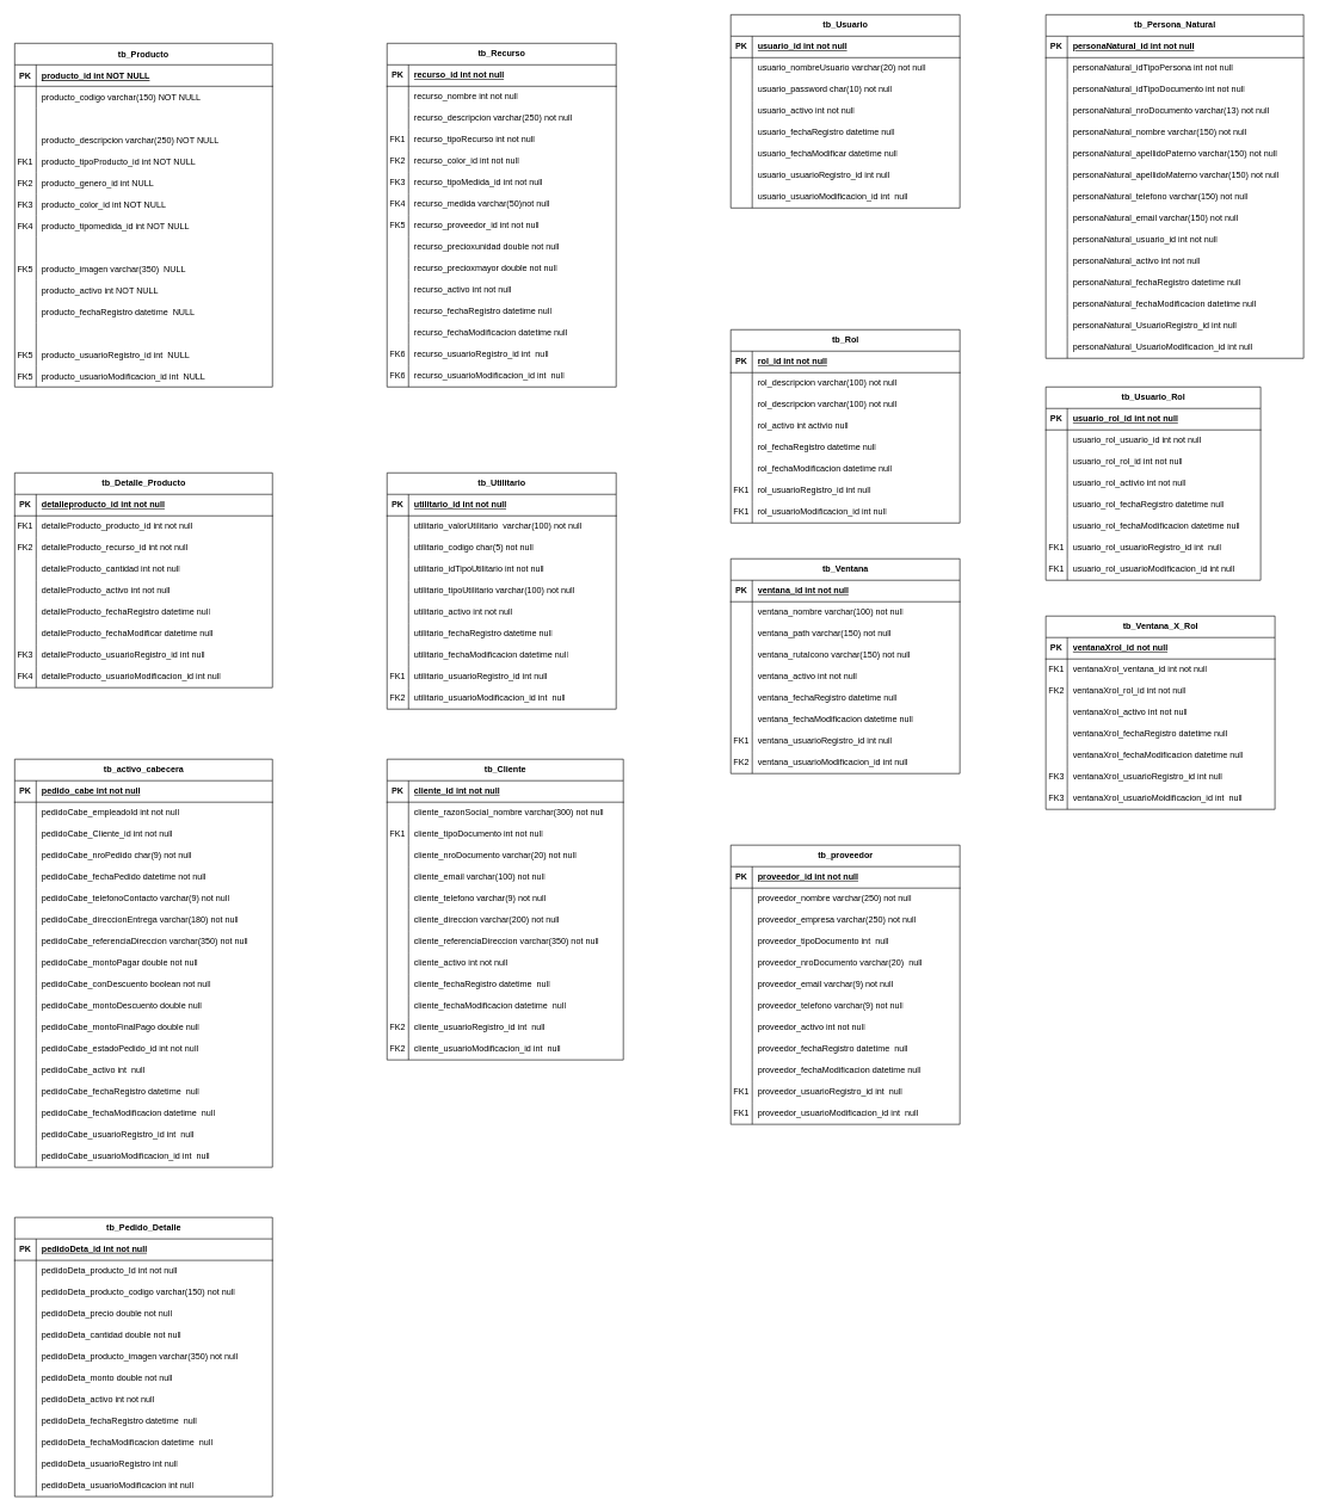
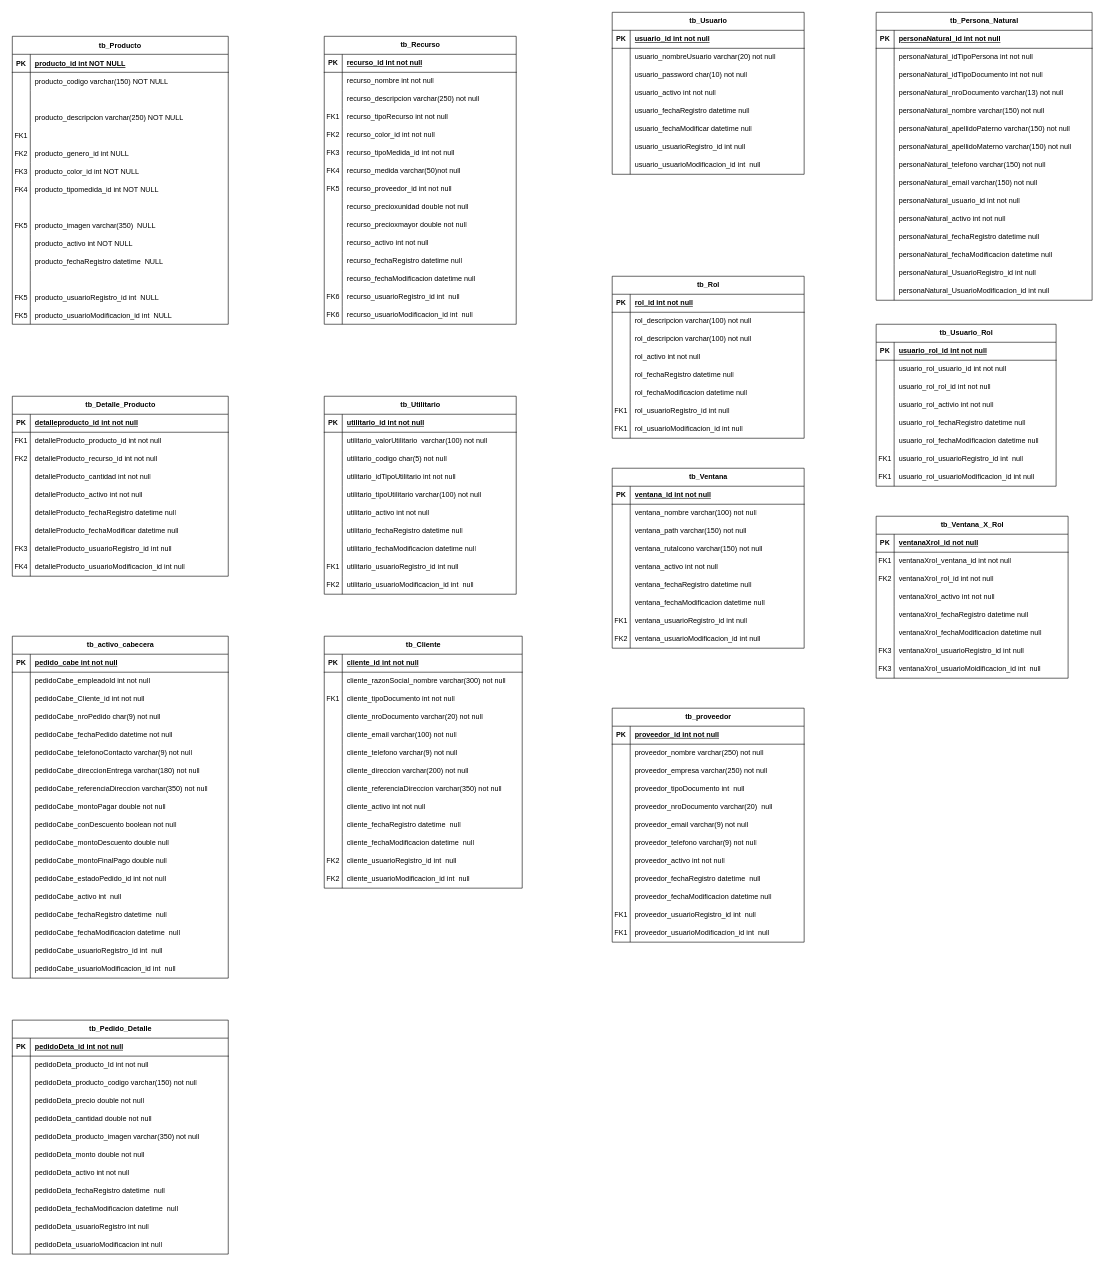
- <mxCell id="47" value="producto_tipoProducto_id int NOT NULL" style="shape=partialRectangle;overflow=hidden;connectable=0;fillColor=none;top=0;left=0;bottom=0;right=0;align=left;spacingLeft=6;" parent="45" vertex="1"><mxGeometry x="30" width="330" height="30" as="geometry"><mxRectangle width="330" height="30" as="alternateBounds" /></mxGeometry></mxCell>
- <mxCell id="187" value="rol_activo int activio null" style="shape=partialRectangle;connectable=0;fillColor=none;top=0;left=0;bottom=0;right=0;align=left;spacingLeft=6;overflow=hidden;whiteSpace=wrap;html=1;" parent="185" vertex="1"><mxGeometry x="30" width="290" height="30" as="geometry"><mxRectangle width="290" height="30" as="alternateBounds" /></mxGeometry></mxCell>
+ <mxCell id="187" value="rol_activo int not null" style="shape=partialRectangle;connectable=0;fillColor=none;top=0;left=0;bottom=0;right=0;align=left;spacingLeft=6;overflow=hidden;whiteSpace=wrap;html=1;" parent="185" vertex="1"><mxGeometry x="30" width="290" height="30" as="geometry"><mxRectangle width="290" height="30" as="alternateBounds" /></mxGeometry></mxCell>
